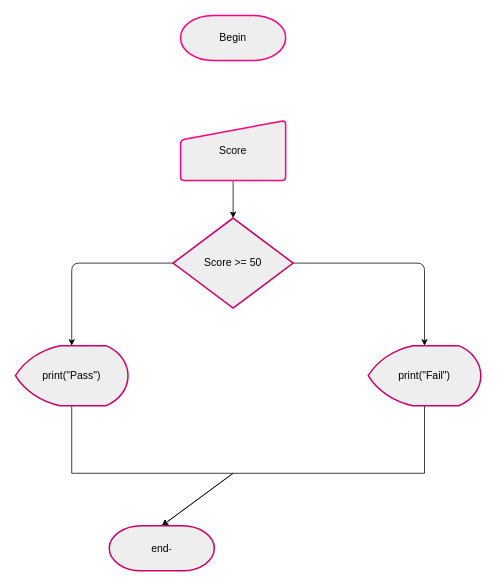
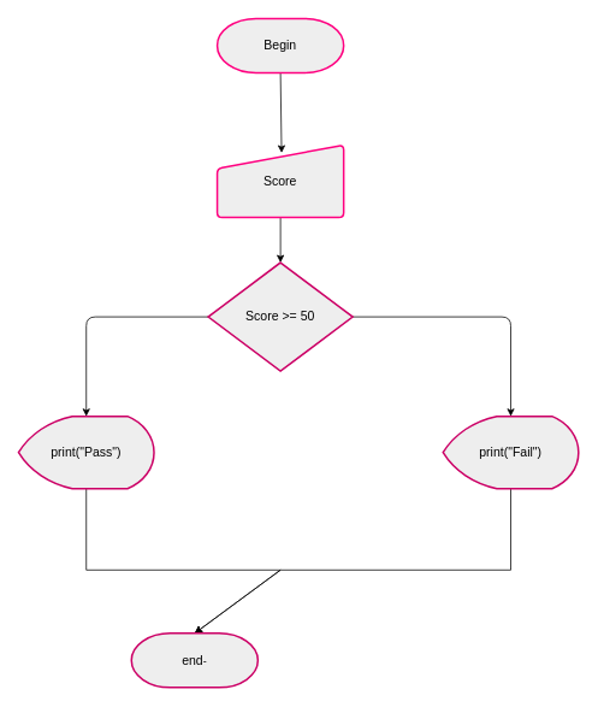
+ <mxCell id="2" style="edgeStyle=none;html=1;exitX=0.5;exitY=1;exitDx=0;exitDy=0;exitPerimeter=0;entryX=0.509;entryY=0.108;entryDx=0;entryDy=0;entryPerimeter=0;fontSize=14;fontColor=#000000;" edge="1" parent="1" source="3" target="5"><mxGeometry relative="1" as="geometry" /></mxCell>
